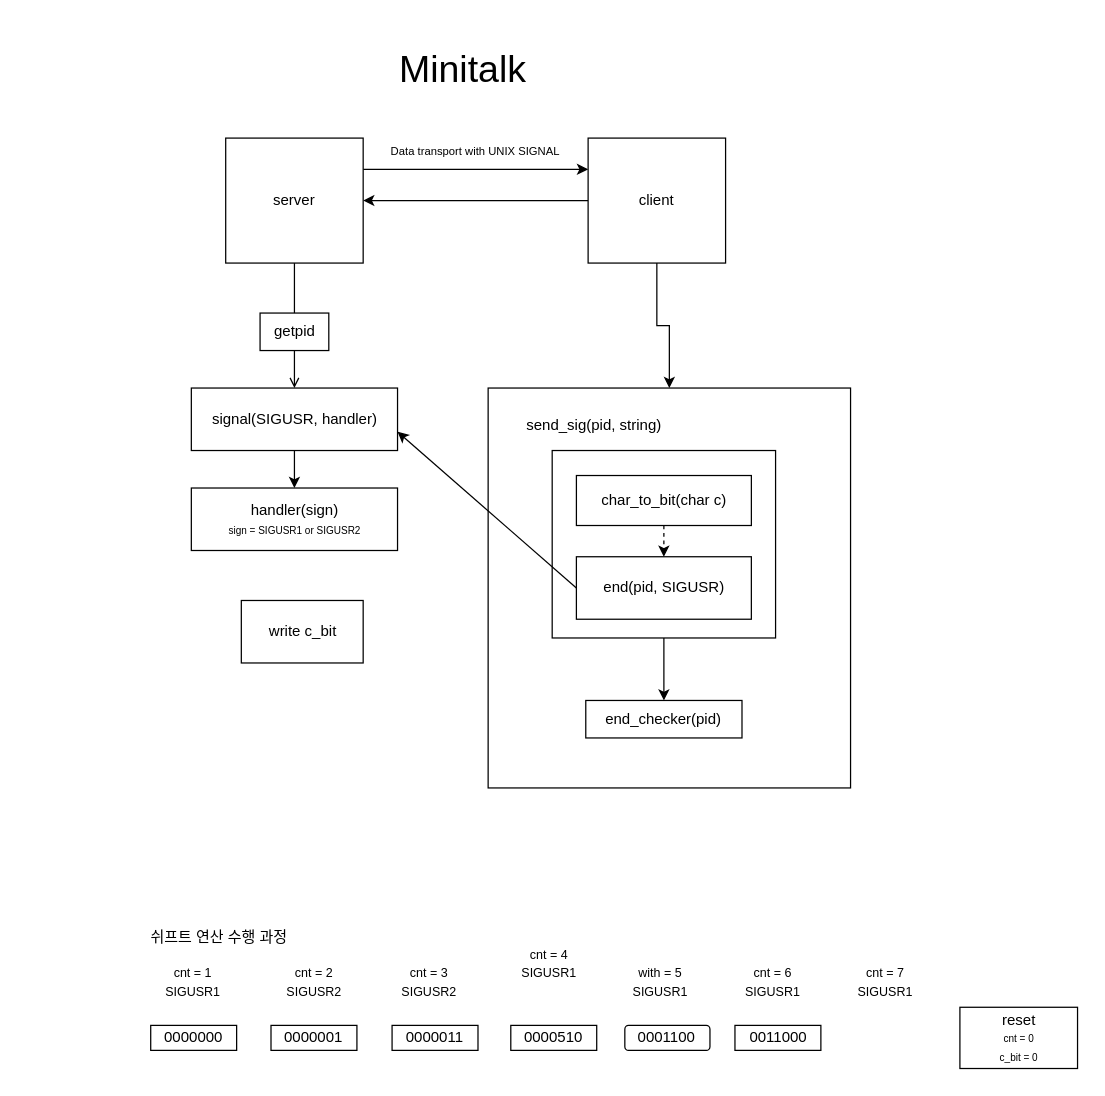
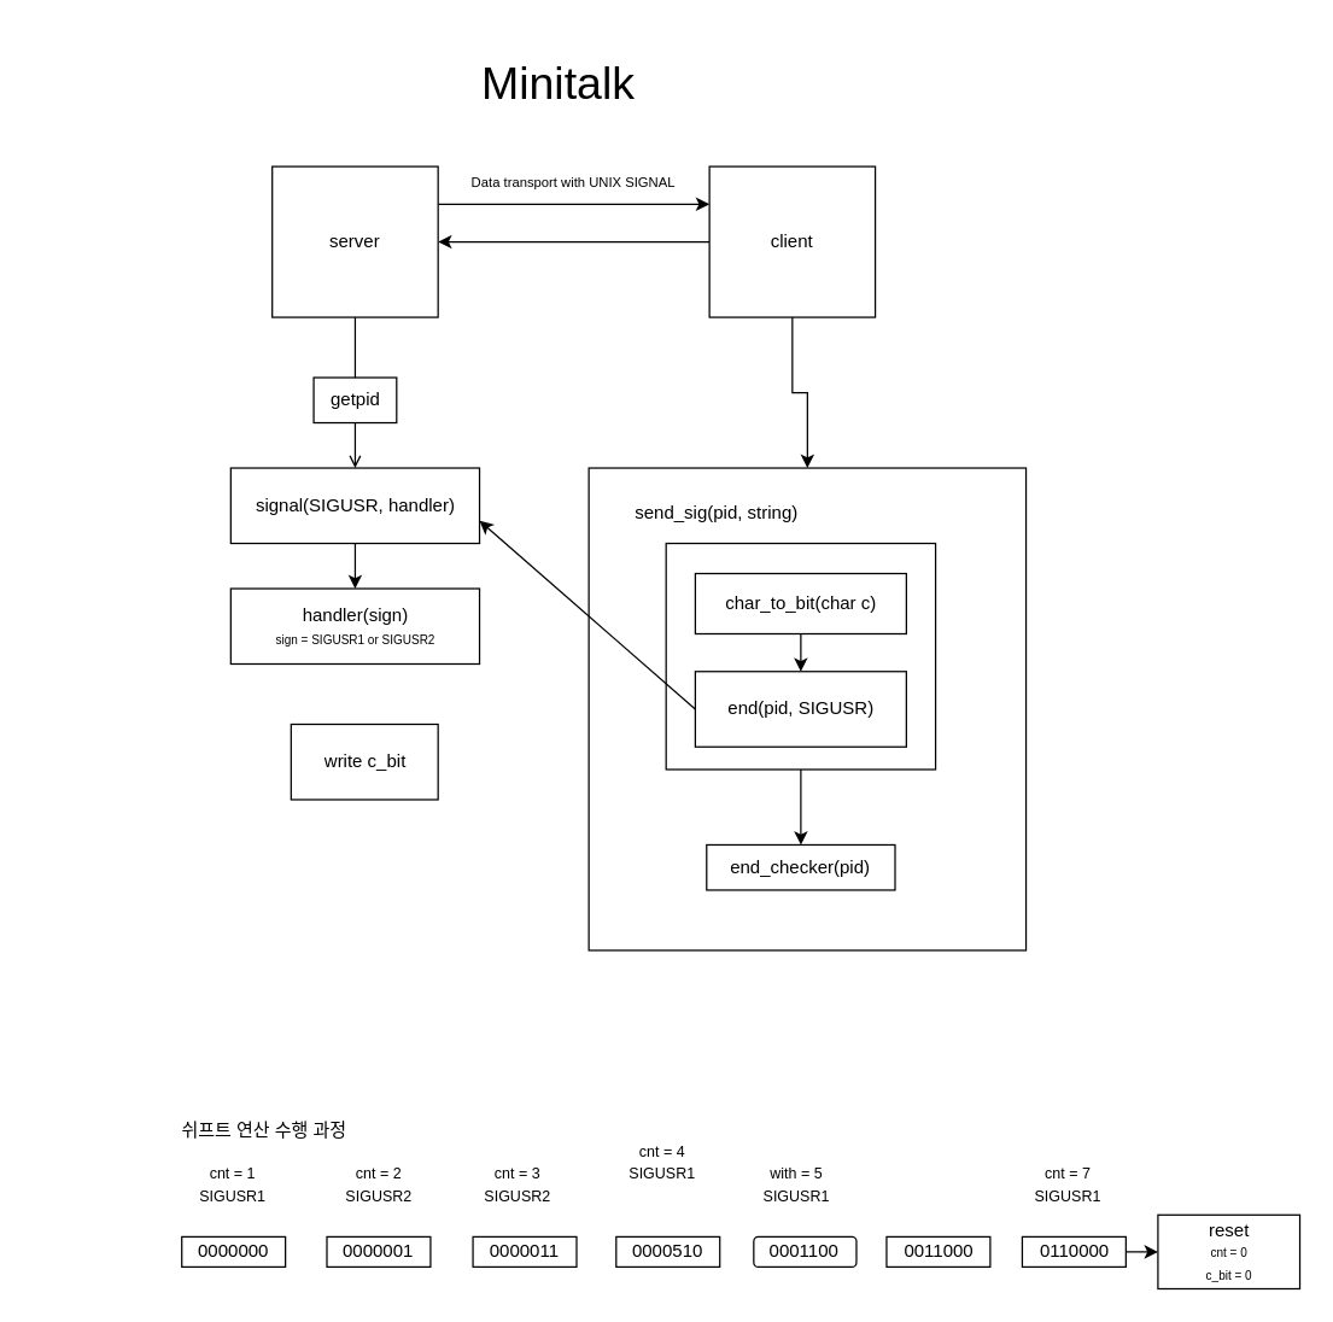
- <mxCell id="16" style="edgeStyle=orthogonalEdgeStyle;rounded=0;orthogonalLoop=1;jettySize=auto;html=1;exitX=0.5;exitY=1;exitDx=0;exitDy=0;entryX=0.5;entryY=0;entryDx=0;entryDy=0;dashed=1;" edge="1" parent="1" source="17" target="20"><mxGeometry relative="1" as="geometry" /></mxCell>
+ <mxCell id="16" style="edgeStyle=orthogonalEdgeStyle;rounded=0;orthogonalLoop=1;jettySize=auto;html=1;exitX=0.5;exitY=1;exitDx=0;exitDy=0;entryX=0.5;entryY=0;entryDx=0;entryDy=0;" edge="1" parent="1" source="17" target="20"><mxGeometry relative="1" as="geometry" /></mxCell>
- <mxCell id="38" value="&lt;font style=&quot;font-size: 10px&quot;&gt;cnt = 6&lt;br&gt;SIGUSR1&lt;br&gt;&lt;/font&gt;" style="text;html=1;strokeColor=none;fillColor=none;align=center;verticalAlign=middle;whiteSpace=wrap;rounded=0;shadow=0;" vertex="1" parent="1"><mxGeometry x="587.5" y="760" width="60" height="50" as="geometry" /></mxCell>
+ <mxCell id="32" value="0110000" style="rounded=0;whiteSpace=wrap;html=1;shadow=0;" vertex="1" parent="1"><mxGeometry x="677.5" y="820" width="68.75" height="20" as="geometry" /></mxCell>
+ <mxCell id="31" value="" style="edgeStyle=orthogonalEdgeStyle;rounded=0;orthogonalLoop=1;jettySize=auto;html=1;" edge="1" parent="1" source="32" target="40"><mxGeometry relative="1" as="geometry" /></mxCell>
